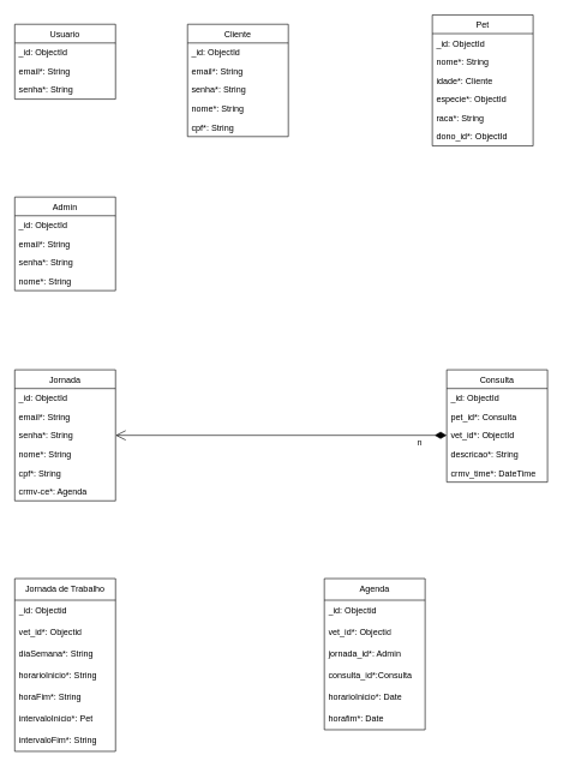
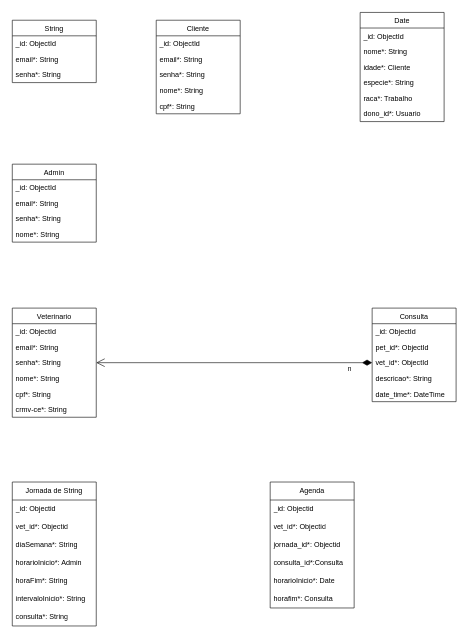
- <mxCell id="8" value="Pet" style="swimlane;fontStyle=0;childLayout=stackLayout;horizontal=1;startSize=26;fillColor=none;horizontalStack=0;resizeParent=1;resizeParentMax=0;resizeLast=0;collapsible=1;marginBottom=0;" parent="1" vertex="1"><mxGeometry x="600" y="20" width="140" height="182" as="geometry" /></mxCell>
+ <mxCell id="8" value="Date" style="swimlane;fontStyle=0;childLayout=stackLayout;horizontal=1;startSize=26;fillColor=none;horizontalStack=0;resizeParent=1;resizeParentMax=0;resizeLast=0;collapsible=1;marginBottom=0;" parent="1" vertex="1"><mxGeometry x="600" y="20" width="140" height="182" as="geometry" /></mxCell>
- <mxCell id="34" value="Usuario" style="swimlane;fontStyle=0;childLayout=stackLayout;horizontal=1;startSize=26;fillColor=none;horizontalStack=0;resizeParent=1;resizeParentMax=0;resizeLast=0;collapsible=1;marginBottom=0;" parent="1" vertex="1"><mxGeometry x="20" y="33" width="140" height="104" as="geometry" /></mxCell>
+ <mxCell id="34" value="String" style="swimlane;fontStyle=0;childLayout=stackLayout;horizontal=1;startSize=26;fillColor=none;horizontalStack=0;resizeParent=1;resizeParentMax=0;resizeLast=0;collapsible=1;marginBottom=0;" parent="1" vertex="1"><mxGeometry x="20" y="33" width="140" height="104" as="geometry" /></mxCell>
- <mxCell id="12" value="especie*: ObjectId" style="text;strokeColor=none;fillColor=none;align=left;verticalAlign=top;spacingLeft=4;spacingRight=4;overflow=hidden;rotatable=0;points=[[0,0.5],[1,0.5]];portConstraint=eastwest;" parent="8" vertex="1"><mxGeometry y="104" width="140" height="26" as="geometry" /></mxCell>
+ <mxCell id="12" value="especie*: String" style="text;strokeColor=none;fillColor=none;align=left;verticalAlign=top;spacingLeft=4;spacingRight=4;overflow=hidden;rotatable=0;points=[[0,0.5],[1,0.5]];portConstraint=eastwest;" parent="8" vertex="1"><mxGeometry y="104" width="140" height="26" as="geometry" /></mxCell>
- <mxCell id="13" value="raca*: String" style="text;strokeColor=none;fillColor=none;align=left;verticalAlign=top;spacingLeft=4;spacingRight=4;overflow=hidden;rotatable=0;points=[[0,0.5],[1,0.5]];portConstraint=eastwest;" parent="8" vertex="1"><mxGeometry y="130" width="140" height="26" as="geometry" /></mxCell>
+ <mxCell id="13" value="raca*: Trabalho" style="text;strokeColor=none;fillColor=none;align=left;verticalAlign=top;spacingLeft=4;spacingRight=4;overflow=hidden;rotatable=0;points=[[0,0.5],[1,0.5]];portConstraint=eastwest;" parent="8" vertex="1"><mxGeometry y="130" width="140" height="26" as="geometry" /></mxCell>
- <mxCell id="14" value="dono_id*: ObjectId" style="text;strokeColor=none;fillColor=none;align=left;verticalAlign=top;spacingLeft=4;spacingRight=4;overflow=hidden;rotatable=0;points=[[0,0.5],[1,0.5]];portConstraint=eastwest;" parent="8" vertex="1"><mxGeometry y="156" width="140" height="26" as="geometry" /></mxCell>
+ <mxCell id="14" value="dono_id*: Usuario" style="text;strokeColor=none;fillColor=none;align=left;verticalAlign=top;spacingLeft=4;spacingRight=4;overflow=hidden;rotatable=0;points=[[0,0.5],[1,0.5]];portConstraint=eastwest;" parent="8" vertex="1"><mxGeometry y="156" width="140" height="26" as="geometry" /></mxCell>
- <mxCell id="26" value="Jornada" style="swimlane;fontStyle=0;childLayout=stackLayout;horizontal=1;startSize=26;fillColor=none;horizontalStack=0;resizeParent=1;resizeParentMax=0;resizeLast=0;collapsible=1;marginBottom=0;" parent="1" vertex="1"><mxGeometry x="20" y="513" width="140" height="182" as="geometry" /></mxCell>
+ <mxCell id="26" value="Veterinario" style="swimlane;fontStyle=0;childLayout=stackLayout;horizontal=1;startSize=26;fillColor=none;horizontalStack=0;resizeParent=1;resizeParentMax=0;resizeLast=0;collapsible=1;marginBottom=0;" parent="1" vertex="1"><mxGeometry x="20" y="513" width="140" height="182" as="geometry" /></mxCell>
- <mxCell id="17" value="pet_id*: Consulta" style="text;strokeColor=none;fillColor=none;align=left;verticalAlign=top;spacingLeft=4;spacingRight=4;overflow=hidden;rotatable=0;points=[[0,0.5],[1,0.5]];portConstraint=eastwest;" parent="15" vertex="1"><mxGeometry y="52" width="140" height="26" as="geometry" /></mxCell>
+ <mxCell id="17" value="pet_id*: ObjectId" style="text;strokeColor=none;fillColor=none;align=left;verticalAlign=top;spacingLeft=4;spacingRight=4;overflow=hidden;rotatable=0;points=[[0,0.5],[1,0.5]];portConstraint=eastwest;" parent="15" vertex="1"><mxGeometry y="52" width="140" height="26" as="geometry" /></mxCell>
- <mxCell id="20" value="crmv_time*: DateTime" style="text;strokeColor=none;fillColor=none;align=left;verticalAlign=top;spacingLeft=4;spacingRight=4;overflow=hidden;rotatable=0;points=[[0,0.5],[1,0.5]];portConstraint=eastwest;" parent="15" vertex="1"><mxGeometry y="130" width="140" height="26" as="geometry" /></mxCell>
+ <mxCell id="20" value="date_time*: DateTime" style="text;strokeColor=none;fillColor=none;align=left;verticalAlign=top;spacingLeft=4;spacingRight=4;overflow=hidden;rotatable=0;points=[[0,0.5],[1,0.5]];portConstraint=eastwest;" parent="15" vertex="1"><mxGeometry y="130" width="140" height="26" as="geometry" /></mxCell>
- <mxCell id="32" value="crmv-ce*: Agenda" style="text;strokeColor=none;fillColor=none;align=left;verticalAlign=top;spacingLeft=4;spacingRight=4;overflow=hidden;rotatable=0;points=[[0,0.5],[1,0.5]];portConstraint=eastwest;" parent="26" vertex="1"><mxGeometry y="156" width="140" height="26" as="geometry" /></mxCell>
+ <mxCell id="32" value="crmv-ce*: String" style="text;strokeColor=none;fillColor=none;align=left;verticalAlign=top;spacingLeft=4;spacingRight=4;overflow=hidden;rotatable=0;points=[[0,0.5],[1,0.5]];portConstraint=eastwest;" parent="26" vertex="1"><mxGeometry y="156" width="140" height="26" as="geometry" /></mxCell>
- <mxCell id="38" value="Jornada de Trabalho" style="swimlane;fontStyle=0;childLayout=stackLayout;horizontal=1;startSize=30;horizontalStack=0;resizeParent=1;resizeParentMax=0;resizeLast=0;collapsible=1;marginBottom=0;whiteSpace=wrap;html=1;" vertex="1" parent="1"><mxGeometry x="20" y="803" width="140" height="240" as="geometry"><mxRectangle x="-160" y="810" width="150" height="30" as="alternateBounds" /></mxGeometry></mxCell>
+ <mxCell id="38" value="Jornada de String" style="swimlane;fontStyle=0;childLayout=stackLayout;horizontal=1;startSize=30;horizontalStack=0;resizeParent=1;resizeParentMax=0;resizeLast=0;collapsible=1;marginBottom=0;whiteSpace=wrap;html=1;" vertex="1" parent="1"><mxGeometry x="20" y="803" width="140" height="240" as="geometry"><mxRectangle x="-160" y="810" width="150" height="30" as="alternateBounds" /></mxGeometry></mxCell>
- <mxCell id="49" value="jornada_id*: Admin" style="text;strokeColor=none;fillColor=none;align=left;verticalAlign=middle;spacingLeft=4;spacingRight=4;overflow=hidden;points=[[0,0.5],[1,0.5]];portConstraint=eastwest;rotatable=0;whiteSpace=wrap;html=1;" vertex="1" parent="46"><mxGeometry y="90" width="140" height="30" as="geometry" /></mxCell>
+ <mxCell id="49" value="jornada_id*: Objectid" style="text;strokeColor=none;fillColor=none;align=left;verticalAlign=middle;spacingLeft=4;spacingRight=4;overflow=hidden;points=[[0,0.5],[1,0.5]];portConstraint=eastwest;rotatable=0;whiteSpace=wrap;html=1;" vertex="1" parent="46"><mxGeometry y="90" width="140" height="30" as="geometry" /></mxCell>
- <mxCell id="42" value="horarioInicio*: String" style="text;strokeColor=none;fillColor=none;align=left;verticalAlign=middle;spacingLeft=4;spacingRight=4;overflow=hidden;points=[[0,0.5],[1,0.5]];portConstraint=eastwest;rotatable=0;whiteSpace=wrap;html=1;" vertex="1" parent="38"><mxGeometry y="120" width="140" height="30" as="geometry" /></mxCell>
+ <mxCell id="42" value="horarioInicio*: Admin" style="text;strokeColor=none;fillColor=none;align=left;verticalAlign=middle;spacingLeft=4;spacingRight=4;overflow=hidden;points=[[0,0.5],[1,0.5]];portConstraint=eastwest;rotatable=0;whiteSpace=wrap;html=1;" vertex="1" parent="38"><mxGeometry y="120" width="140" height="30" as="geometry" /></mxCell>
- <mxCell id="44" value="intervaloInicio*: Pet" style="text;strokeColor=none;fillColor=none;align=left;verticalAlign=middle;spacingLeft=4;spacingRight=4;overflow=hidden;points=[[0,0.5],[1,0.5]];portConstraint=eastwest;rotatable=0;whiteSpace=wrap;html=1;" vertex="1" parent="38"><mxGeometry y="180" width="140" height="30" as="geometry" /></mxCell>
+ <mxCell id="44" value="intervaloInicio*: String" style="text;strokeColor=none;fillColor=none;align=left;verticalAlign=middle;spacingLeft=4;spacingRight=4;overflow=hidden;points=[[0,0.5],[1,0.5]];portConstraint=eastwest;rotatable=0;whiteSpace=wrap;html=1;" vertex="1" parent="38"><mxGeometry y="180" width="140" height="30" as="geometry" /></mxCell>
- <mxCell id="52" value="horafim*: Date&lt;span style=&quot;white-space: pre;&quot;&gt;&#09;&lt;/span&gt;" style="text;strokeColor=none;fillColor=none;align=left;verticalAlign=middle;spacingLeft=4;spacingRight=4;overflow=hidden;points=[[0,0.5],[1,0.5]];portConstraint=eastwest;rotatable=0;whiteSpace=wrap;html=1;" vertex="1" parent="46"><mxGeometry y="180" width="140" height="30" as="geometry" /></mxCell>
+ <mxCell id="52" value="horafim*: Consulta&lt;span style=&quot;white-space: pre;&quot;&gt;&#09;&lt;/span&gt;" style="text;strokeColor=none;fillColor=none;align=left;verticalAlign=middle;spacingLeft=4;spacingRight=4;overflow=hidden;points=[[0,0.5],[1,0.5]];portConstraint=eastwest;rotatable=0;whiteSpace=wrap;html=1;" vertex="1" parent="46"><mxGeometry y="180" width="140" height="30" as="geometry" /></mxCell>
- <mxCell id="45" value="intervaloFim*: String" style="text;strokeColor=none;fillColor=none;align=left;verticalAlign=middle;spacingLeft=4;spacingRight=4;overflow=hidden;points=[[0,0.5],[1,0.5]];portConstraint=eastwest;rotatable=0;whiteSpace=wrap;html=1;" vertex="1" parent="38"><mxGeometry y="210" width="140" height="30" as="geometry" /></mxCell>
+ <mxCell id="45" value="consulta*: String" style="text;strokeColor=none;fillColor=none;align=left;verticalAlign=middle;spacingLeft=4;spacingRight=4;overflow=hidden;points=[[0,0.5],[1,0.5]];portConstraint=eastwest;rotatable=0;whiteSpace=wrap;html=1;" vertex="1" parent="38"><mxGeometry y="210" width="140" height="30" as="geometry" /></mxCell>
